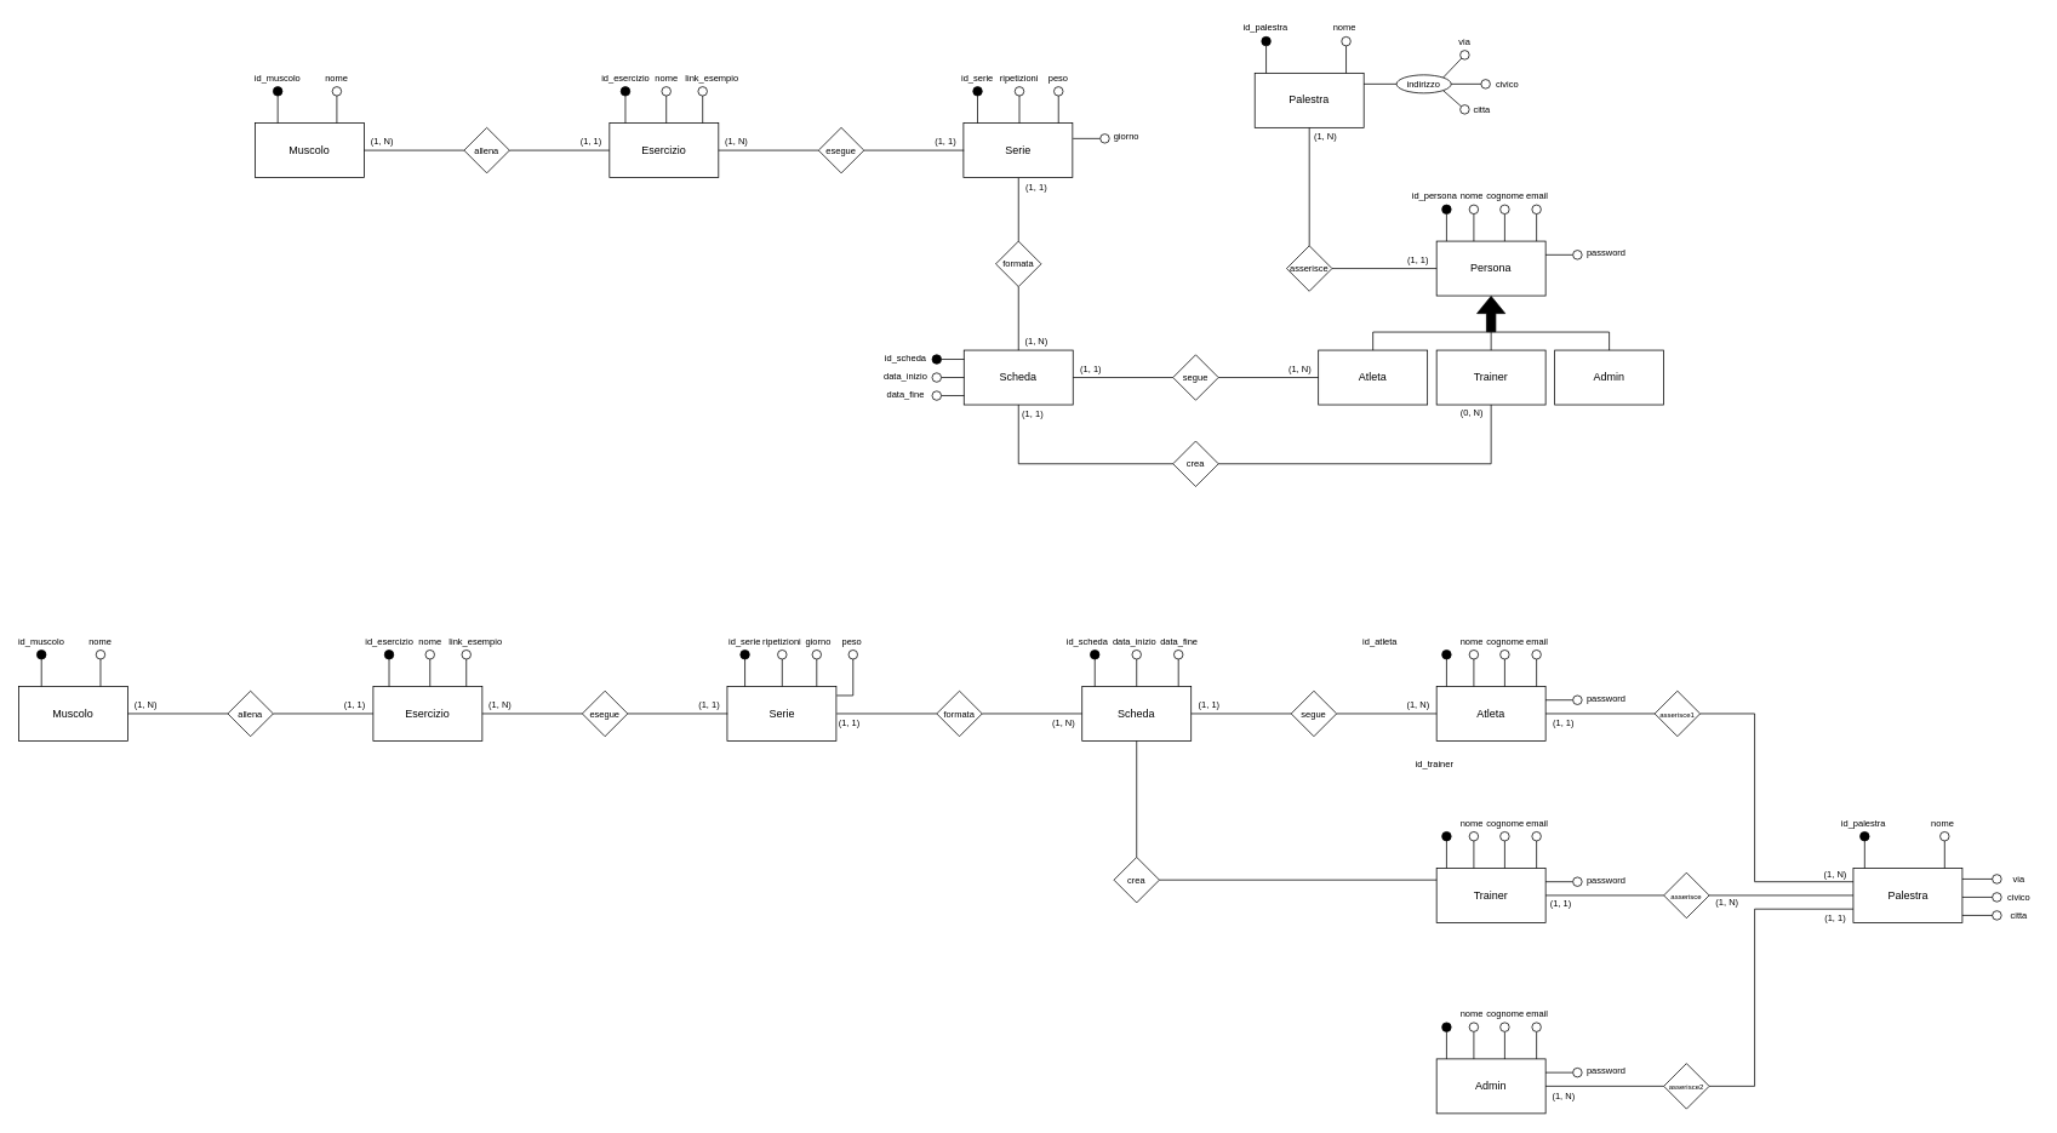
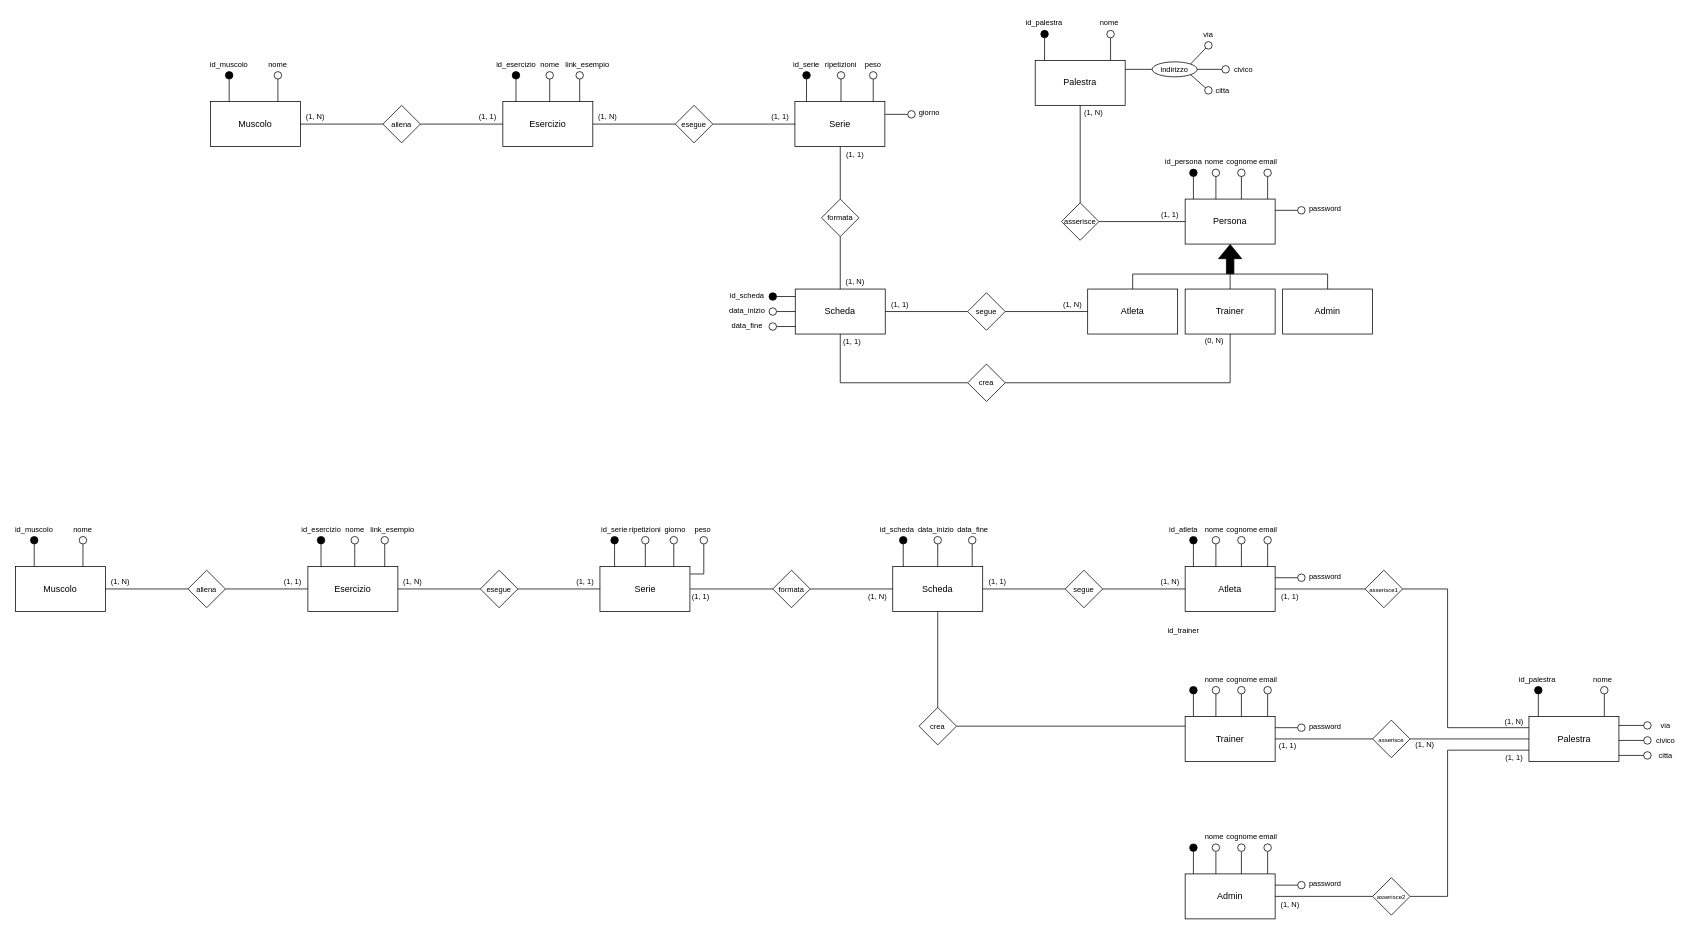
- <mxCell id="93" value="id_atleta" style="text;html=1;strokeColor=none;fillColor=none;align=center;verticalAlign=middle;whiteSpace=wrap;rounded=0;fontSize=10;" parent="1" vertex="1"><mxGeometry x="1498" y="695" width="40" height="20" as="geometry" /></mxCell>
+ <mxCell id="93" value="id_atleta" style="text;html=1;strokeColor=none;fillColor=none;align=center;verticalAlign=middle;whiteSpace=wrap;rounded=0;fontSize=10;" parent="1" vertex="1"><mxGeometry x="1558" y="695" width="40" height="20" as="geometry" /></mxCell>
